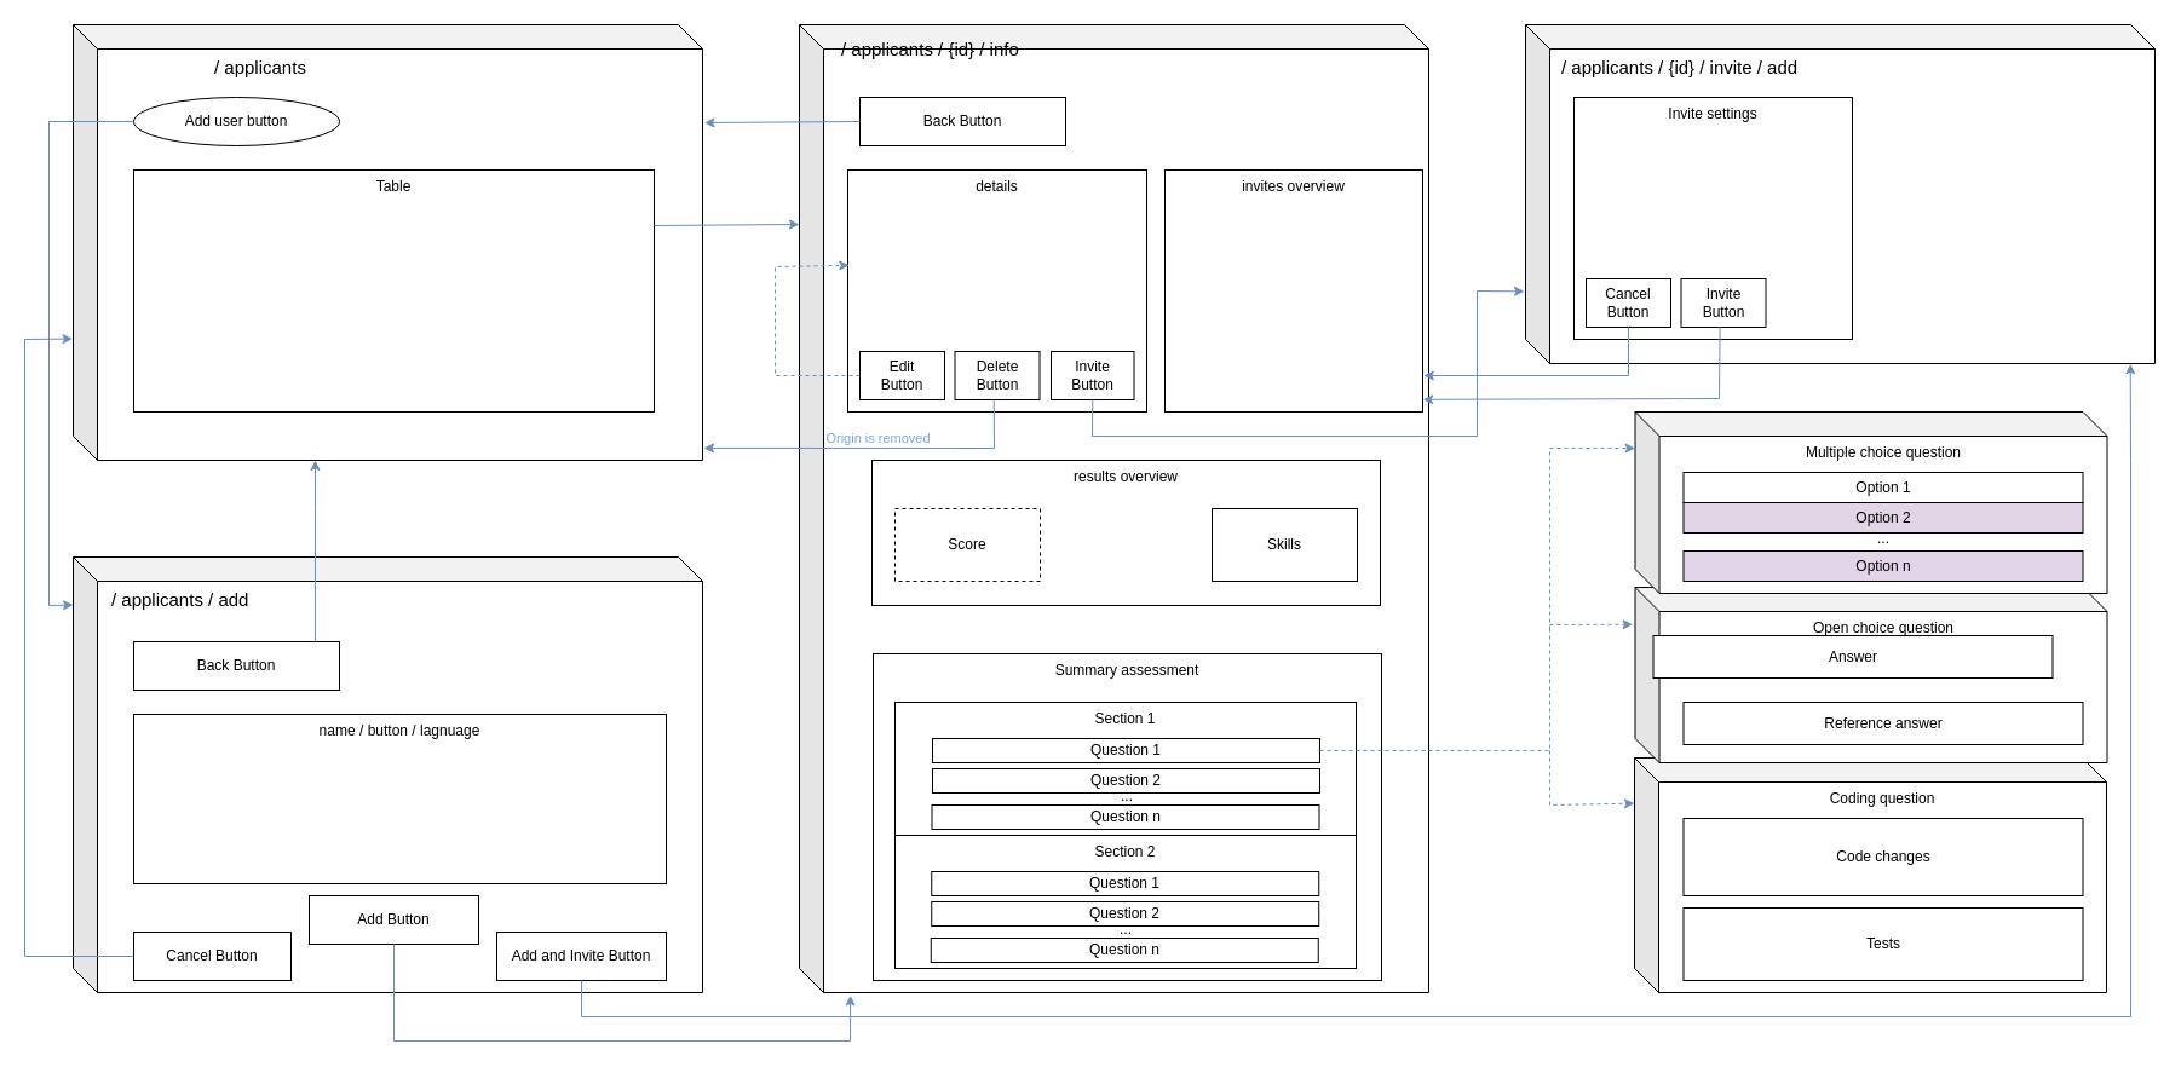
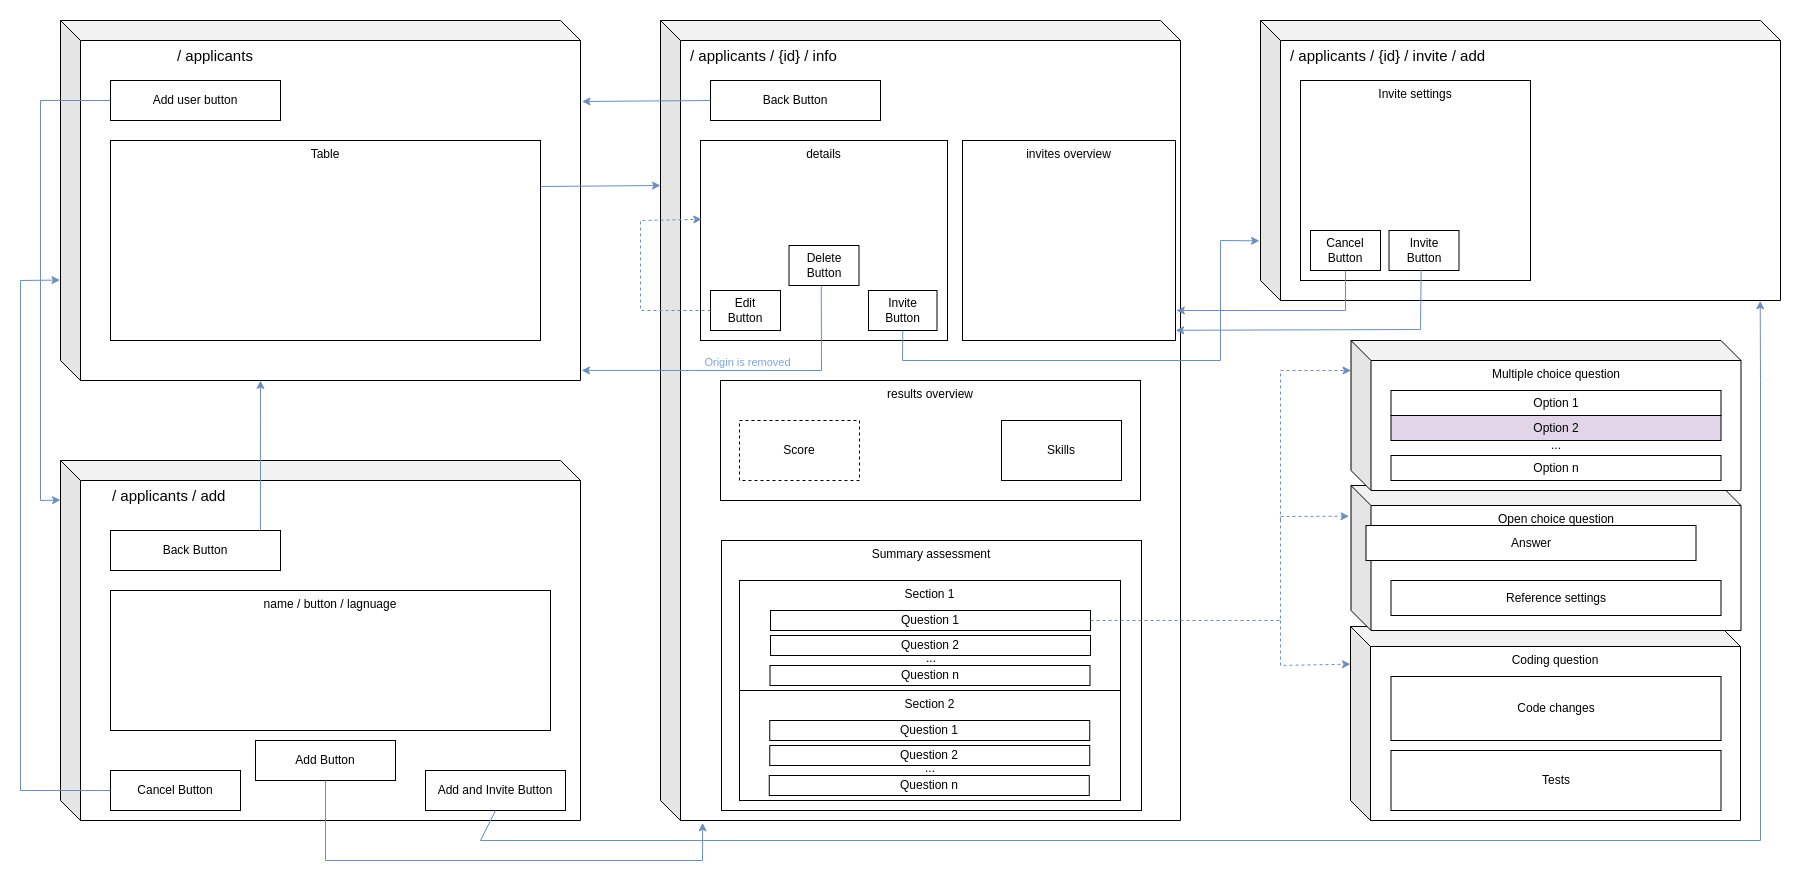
- <mxCell id="9" value="&lt;div&gt;&lt;font style=&quot;font-size: 15px;&quot;&gt;/ applicants / {id} / info&lt;br&gt;&lt;/font&gt;&lt;/div&gt;" style="text;html=1;align=left;verticalAlign=middle;whiteSpace=wrap;rounded=0;" vertex="1" parent="1"><mxGeometry x="693" y="25" width="170" height="30" as="geometry" /></mxCell>
+ <mxCell id="9" value="&lt;div&gt;&lt;font style=&quot;font-size: 15px;&quot;&gt;/ applicants / {id} / info&lt;br&gt;&lt;/font&gt;&lt;/div&gt;" style="text;html=1;align=left;verticalAlign=middle;whiteSpace=wrap;rounded=0;" vertex="1" parent="1"><mxGeometry x="688" y="40" width="170" height="30" as="geometry" /></mxCell>
- <mxCell id="6" value="&lt;div&gt;Add user button&lt;/div&gt;" style="ellipse;whiteSpace=wrap;html=1;" vertex="1" parent="1"><mxGeometry x="110" y="80" width="170" height="40" as="geometry" /></mxCell>
+ <mxCell id="6" value="&lt;div&gt;Add user button&lt;/div&gt;" style="rounded=0;whiteSpace=wrap;html=1;" vertex="1" parent="1"><mxGeometry x="110" y="80" width="170" height="40" as="geometry" /></mxCell>
- <mxCell id="21" value="&lt;div&gt;Delete&lt;br&gt;&lt;/div&gt;&lt;div&gt;Button&lt;/div&gt;" style="rounded=0;whiteSpace=wrap;html=1;" vertex="1" parent="1"><mxGeometry x="788.5" y="290" width="70" height="40" as="geometry" /></mxCell>
+ <mxCell id="21" value="&lt;div&gt;Delete&lt;br&gt;&lt;/div&gt;&lt;div&gt;Button&lt;/div&gt;" style="rounded=0;whiteSpace=wrap;html=1;" vertex="1" parent="1"><mxGeometry x="788.5" y="245" width="70" height="40" as="geometry" /></mxCell>
- <mxCell id="45" value="Option n" style="rounded=0;whiteSpace=wrap;html=1;fillColor=#e1d5e7;" vertex="1" parent="1"><mxGeometry x="1390.5" y="455" width="330" height="25" as="geometry" /></mxCell>
+ <mxCell id="45" value="Option n" style="rounded=0;whiteSpace=wrap;html=1;" vertex="1" parent="1"><mxGeometry x="1390.5" y="455" width="330" height="25" as="geometry" /></mxCell>
- <mxCell id="7" value="&lt;div&gt;&lt;font style=&quot;font-size: 15px;&quot;&gt;/ applicants / add&lt;br&gt;&lt;/font&gt;&lt;/div&gt;" style="text;html=1;align=left;verticalAlign=middle;whiteSpace=wrap;rounded=0;" vertex="1" parent="1"><mxGeometry x="90" y="480" width="170" height="30" as="geometry" /></mxCell>
+ <mxCell id="7" value="&lt;div&gt;&lt;font style=&quot;font-size: 15px;&quot;&gt;/ applicants / add&lt;br&gt;&lt;/font&gt;&lt;/div&gt;" style="text;html=1;align=left;verticalAlign=middle;whiteSpace=wrap;rounded=0;" vertex="1" parent="1"><mxGeometry x="110" y="480" width="170" height="30" as="geometry" /></mxCell>
- <mxCell id="48" value="Reference answer" style="rounded=0;whiteSpace=wrap;html=1;" vertex="1" parent="1"><mxGeometry x="1390.5" y="580" width="330" height="35" as="geometry" /></mxCell>
+ <mxCell id="48" value="Reference settings" style="rounded=0;whiteSpace=wrap;html=1;" vertex="1" parent="1"><mxGeometry x="1390.5" y="580" width="330" height="35" as="geometry" /></mxCell>
- <mxCell id="17" value="&lt;div&gt;Add and Invite Button&lt;/div&gt;" style="rounded=0;whiteSpace=wrap;html=1;" vertex="1" parent="1"><mxGeometry x="410" y="770" width="140" height="40" as="geometry" /></mxCell>
+ <mxCell id="17" value="&lt;div&gt;Add and Invite Button&lt;/div&gt;" style="rounded=0;whiteSpace=wrap;html=1;" vertex="1" parent="1"><mxGeometry x="425" y="770" width="140" height="40" as="geometry" /></mxCell>
